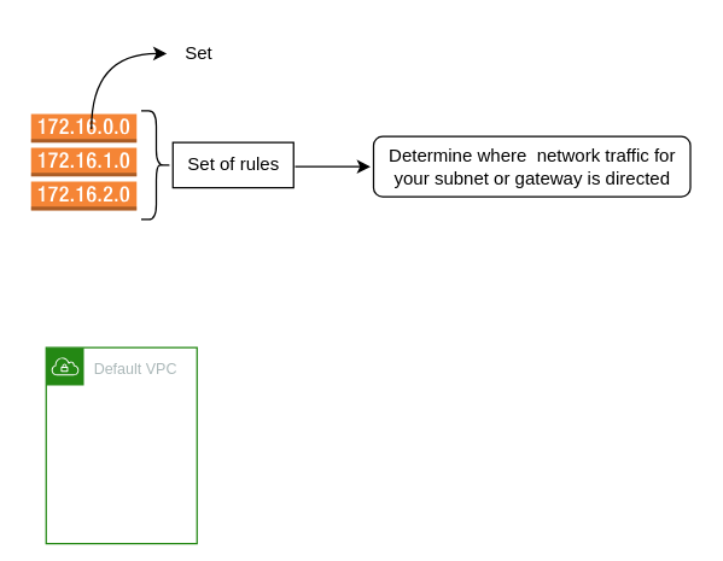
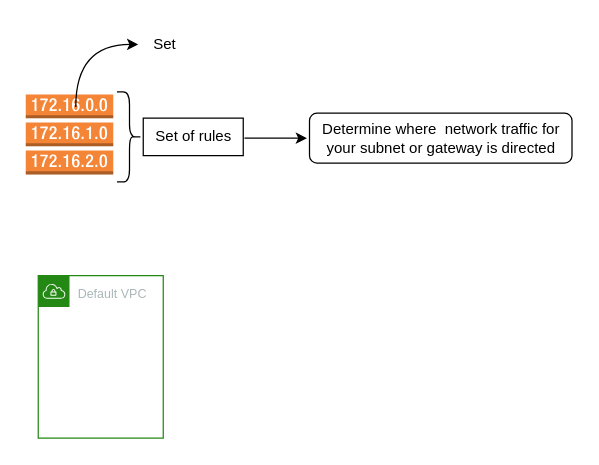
- <mxCell id="9" value="&lt;font style=&quot;font-size: 10px;&quot;&gt;Default VPC&lt;/font&gt;" style="points=[[0,0],[0.25,0],[0.5,0],[0.75,0],[1,0],[1,0.25],[1,0.5],[1,0.75],[1,1],[0.75,1],[0.5,1],[0.25,1],[0,1],[0,0.75],[0,0.5],[0,0.25]];outlineConnect=0;gradientColor=none;html=1;whiteSpace=wrap;fontSize=12;fontStyle=0;container=1;pointerEvents=0;collapsible=0;recursiveResize=0;shape=mxgraph.aws4.group;grIcon=mxgraph.aws4.group_vpc;strokeColor=#248814;fillColor=none;verticalAlign=top;align=left;spacingLeft=30;fontColor=#AAB7B8;dashed=0;rounded=1;" vertex="1" parent="1"><mxGeometry x="30" y="230" width="100" height="130" as="geometry" /></mxCell>
+ <mxCell id="9" value="&lt;font style=&quot;font-size: 10px;&quot;&gt;Default VPC&lt;/font&gt;" style="points=[[0,0],[0.25,0],[0.5,0],[0.75,0],[1,0],[1,0.25],[1,0.5],[1,0.75],[1,1],[0.75,1],[0.5,1],[0.25,1],[0,1],[0,0.75],[0,0.5],[0,0.25]];outlineConnect=0;gradientColor=none;html=1;whiteSpace=wrap;fontSize=12;fontStyle=0;container=1;pointerEvents=0;collapsible=0;recursiveResize=0;shape=mxgraph.aws4.group;grIcon=mxgraph.aws4.group_vpc;strokeColor=#248814;fillColor=none;verticalAlign=top;align=left;spacingLeft=30;fontColor=#AAB7B8;dashed=0;rounded=1;" vertex="1" parent="1"><mxGeometry x="30" y="220" width="100" height="130" as="geometry" /></mxCell>
